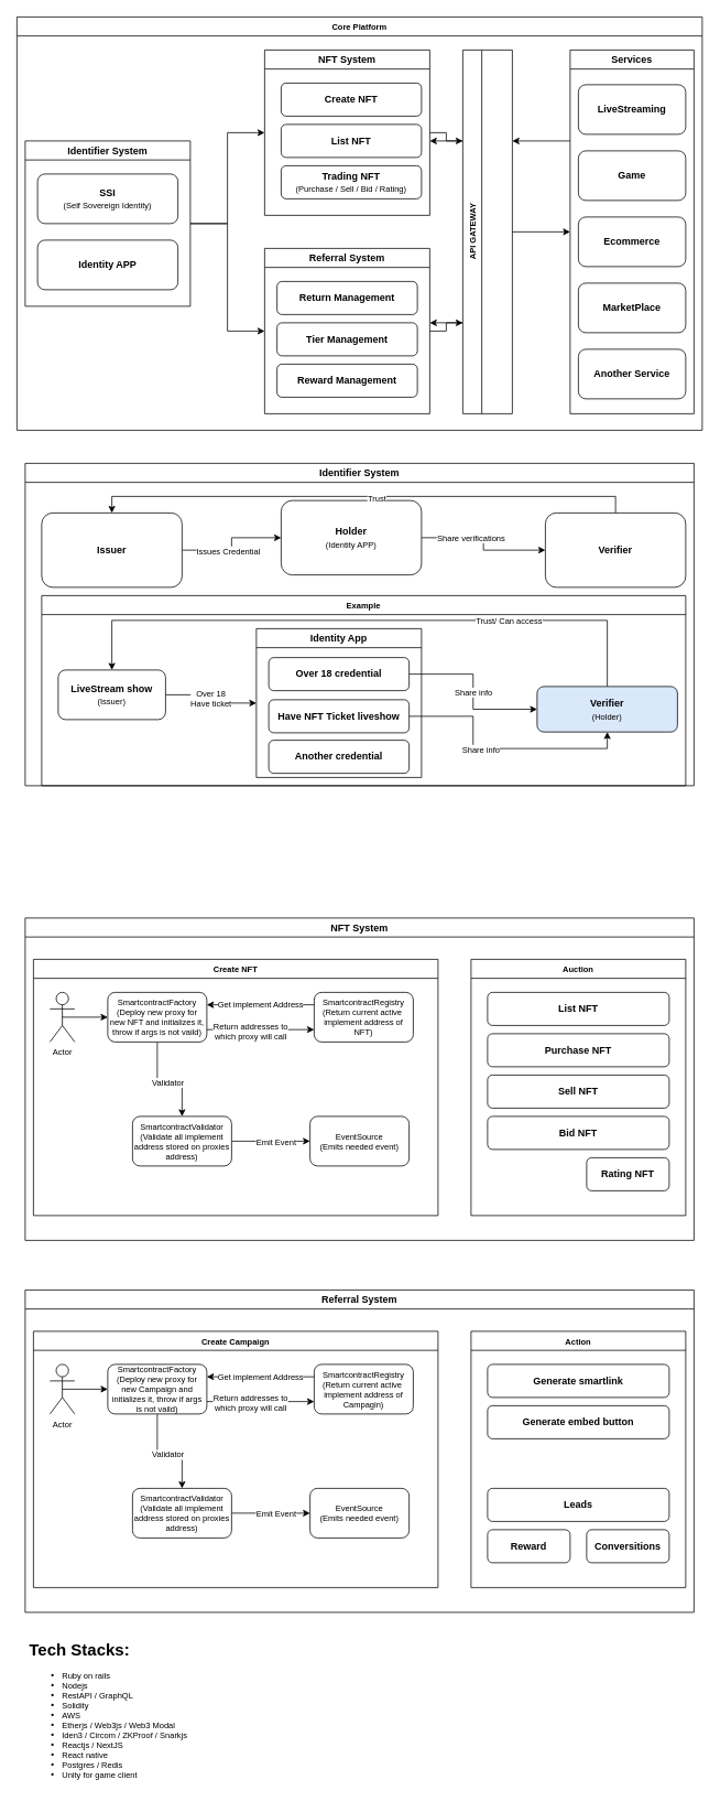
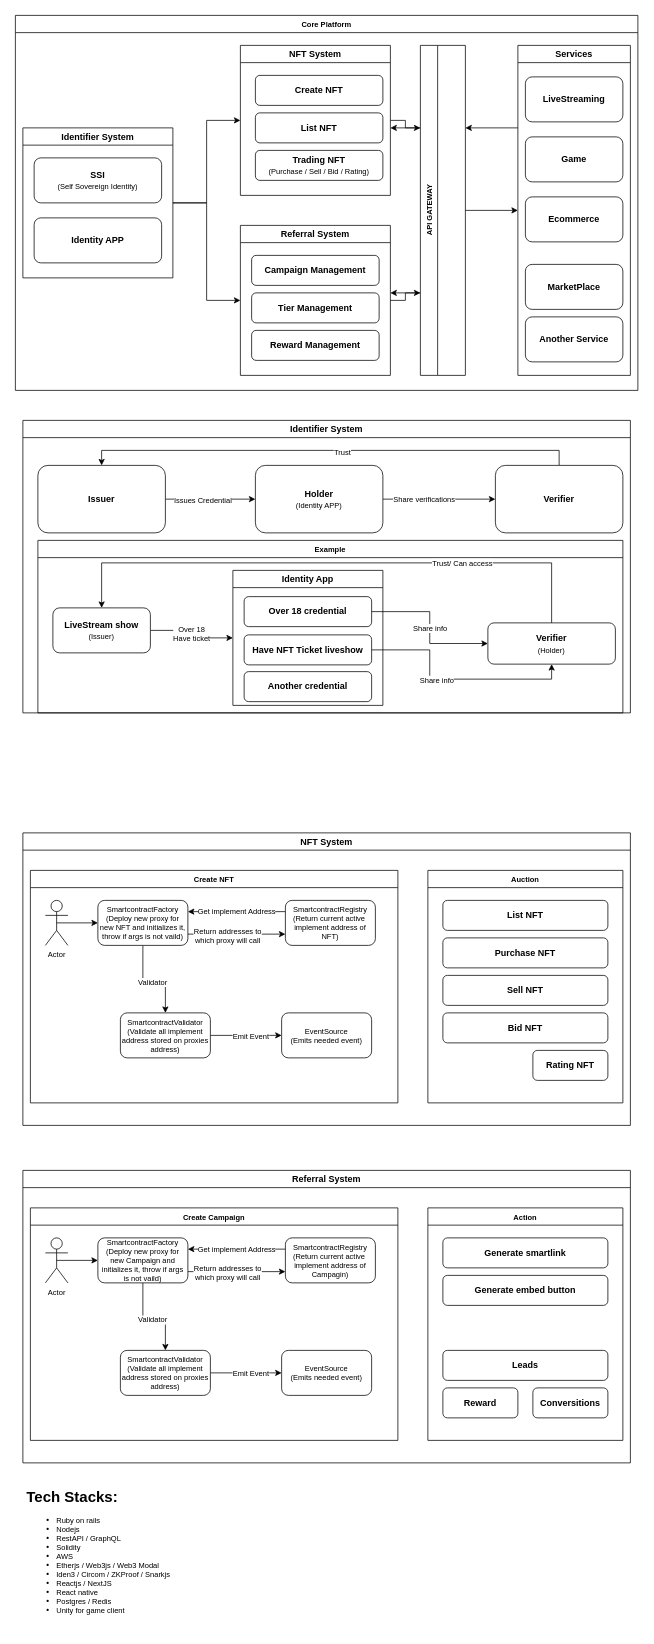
- <mxCell id="14" value="&lt;b&gt;Return Management&lt;/b&gt;" style="rounded=1;whiteSpace=wrap;html=1;" vertex="1" parent="13"><mxGeometry x="15" y="40" width="170" height="40" as="geometry" /></mxCell>
+ <mxCell id="14" value="&lt;b&gt;Campaign Management&lt;/b&gt;" style="rounded=1;whiteSpace=wrap;html=1;" vertex="1" parent="13"><mxGeometry x="15" y="40" width="170" height="40" as="geometry" /></mxCell>
- <mxCell id="26" value="&lt;b&gt;MarketPlace&lt;/b&gt;" style="rounded=1;whiteSpace=wrap;html=1;" vertex="1" parent="22"><mxGeometry x="10" y="282" width="130" height="60" as="geometry" /></mxCell>
+ <mxCell id="26" value="&lt;b&gt;MarketPlace&lt;/b&gt;" style="rounded=1;whiteSpace=wrap;html=1;" vertex="1" parent="22"><mxGeometry x="10" y="292" width="130" height="60" as="geometry" /></mxCell>
- <mxCell id="34" value="&lt;b&gt;Holder&lt;/b&gt;&lt;br&gt;&lt;font style=&quot;font-size: 10px;&quot;&gt;(Identity APP)&lt;/font&gt;" style="rounded=1;whiteSpace=wrap;html=1;" vertex="1" parent="29"><mxGeometry x="310" y="45" width="170" height="90" as="geometry" /></mxCell>
+ <mxCell id="34" value="&lt;b&gt;Holder&lt;/b&gt;&lt;br&gt;&lt;font style=&quot;font-size: 10px;&quot;&gt;(Identity APP)&lt;/font&gt;" style="rounded=1;whiteSpace=wrap;html=1;" vertex="1" parent="29"><mxGeometry x="310" y="60" width="170" height="90" as="geometry" /></mxCell>
- <mxCell id="46" value="&lt;b&gt;Verifier&lt;br&gt;&lt;/b&gt;&lt;font style=&quot;font-size: 10px;&quot;&gt;(Holder)&lt;/font&gt;" style="rounded=1;whiteSpace=wrap;html=1;fillColor=#dae8fc;" vertex="1" parent="41"><mxGeometry x="600" y="110" width="170" height="55" as="geometry" /></mxCell>
+ <mxCell id="46" value="&lt;b&gt;Verifier&lt;br&gt;&lt;/b&gt;&lt;font style=&quot;font-size: 10px;&quot;&gt;(Holder)&lt;/font&gt;" style="rounded=1;whiteSpace=wrap;html=1;" vertex="1" parent="41"><mxGeometry x="600" y="110" width="170" height="55" as="geometry" /></mxCell>
